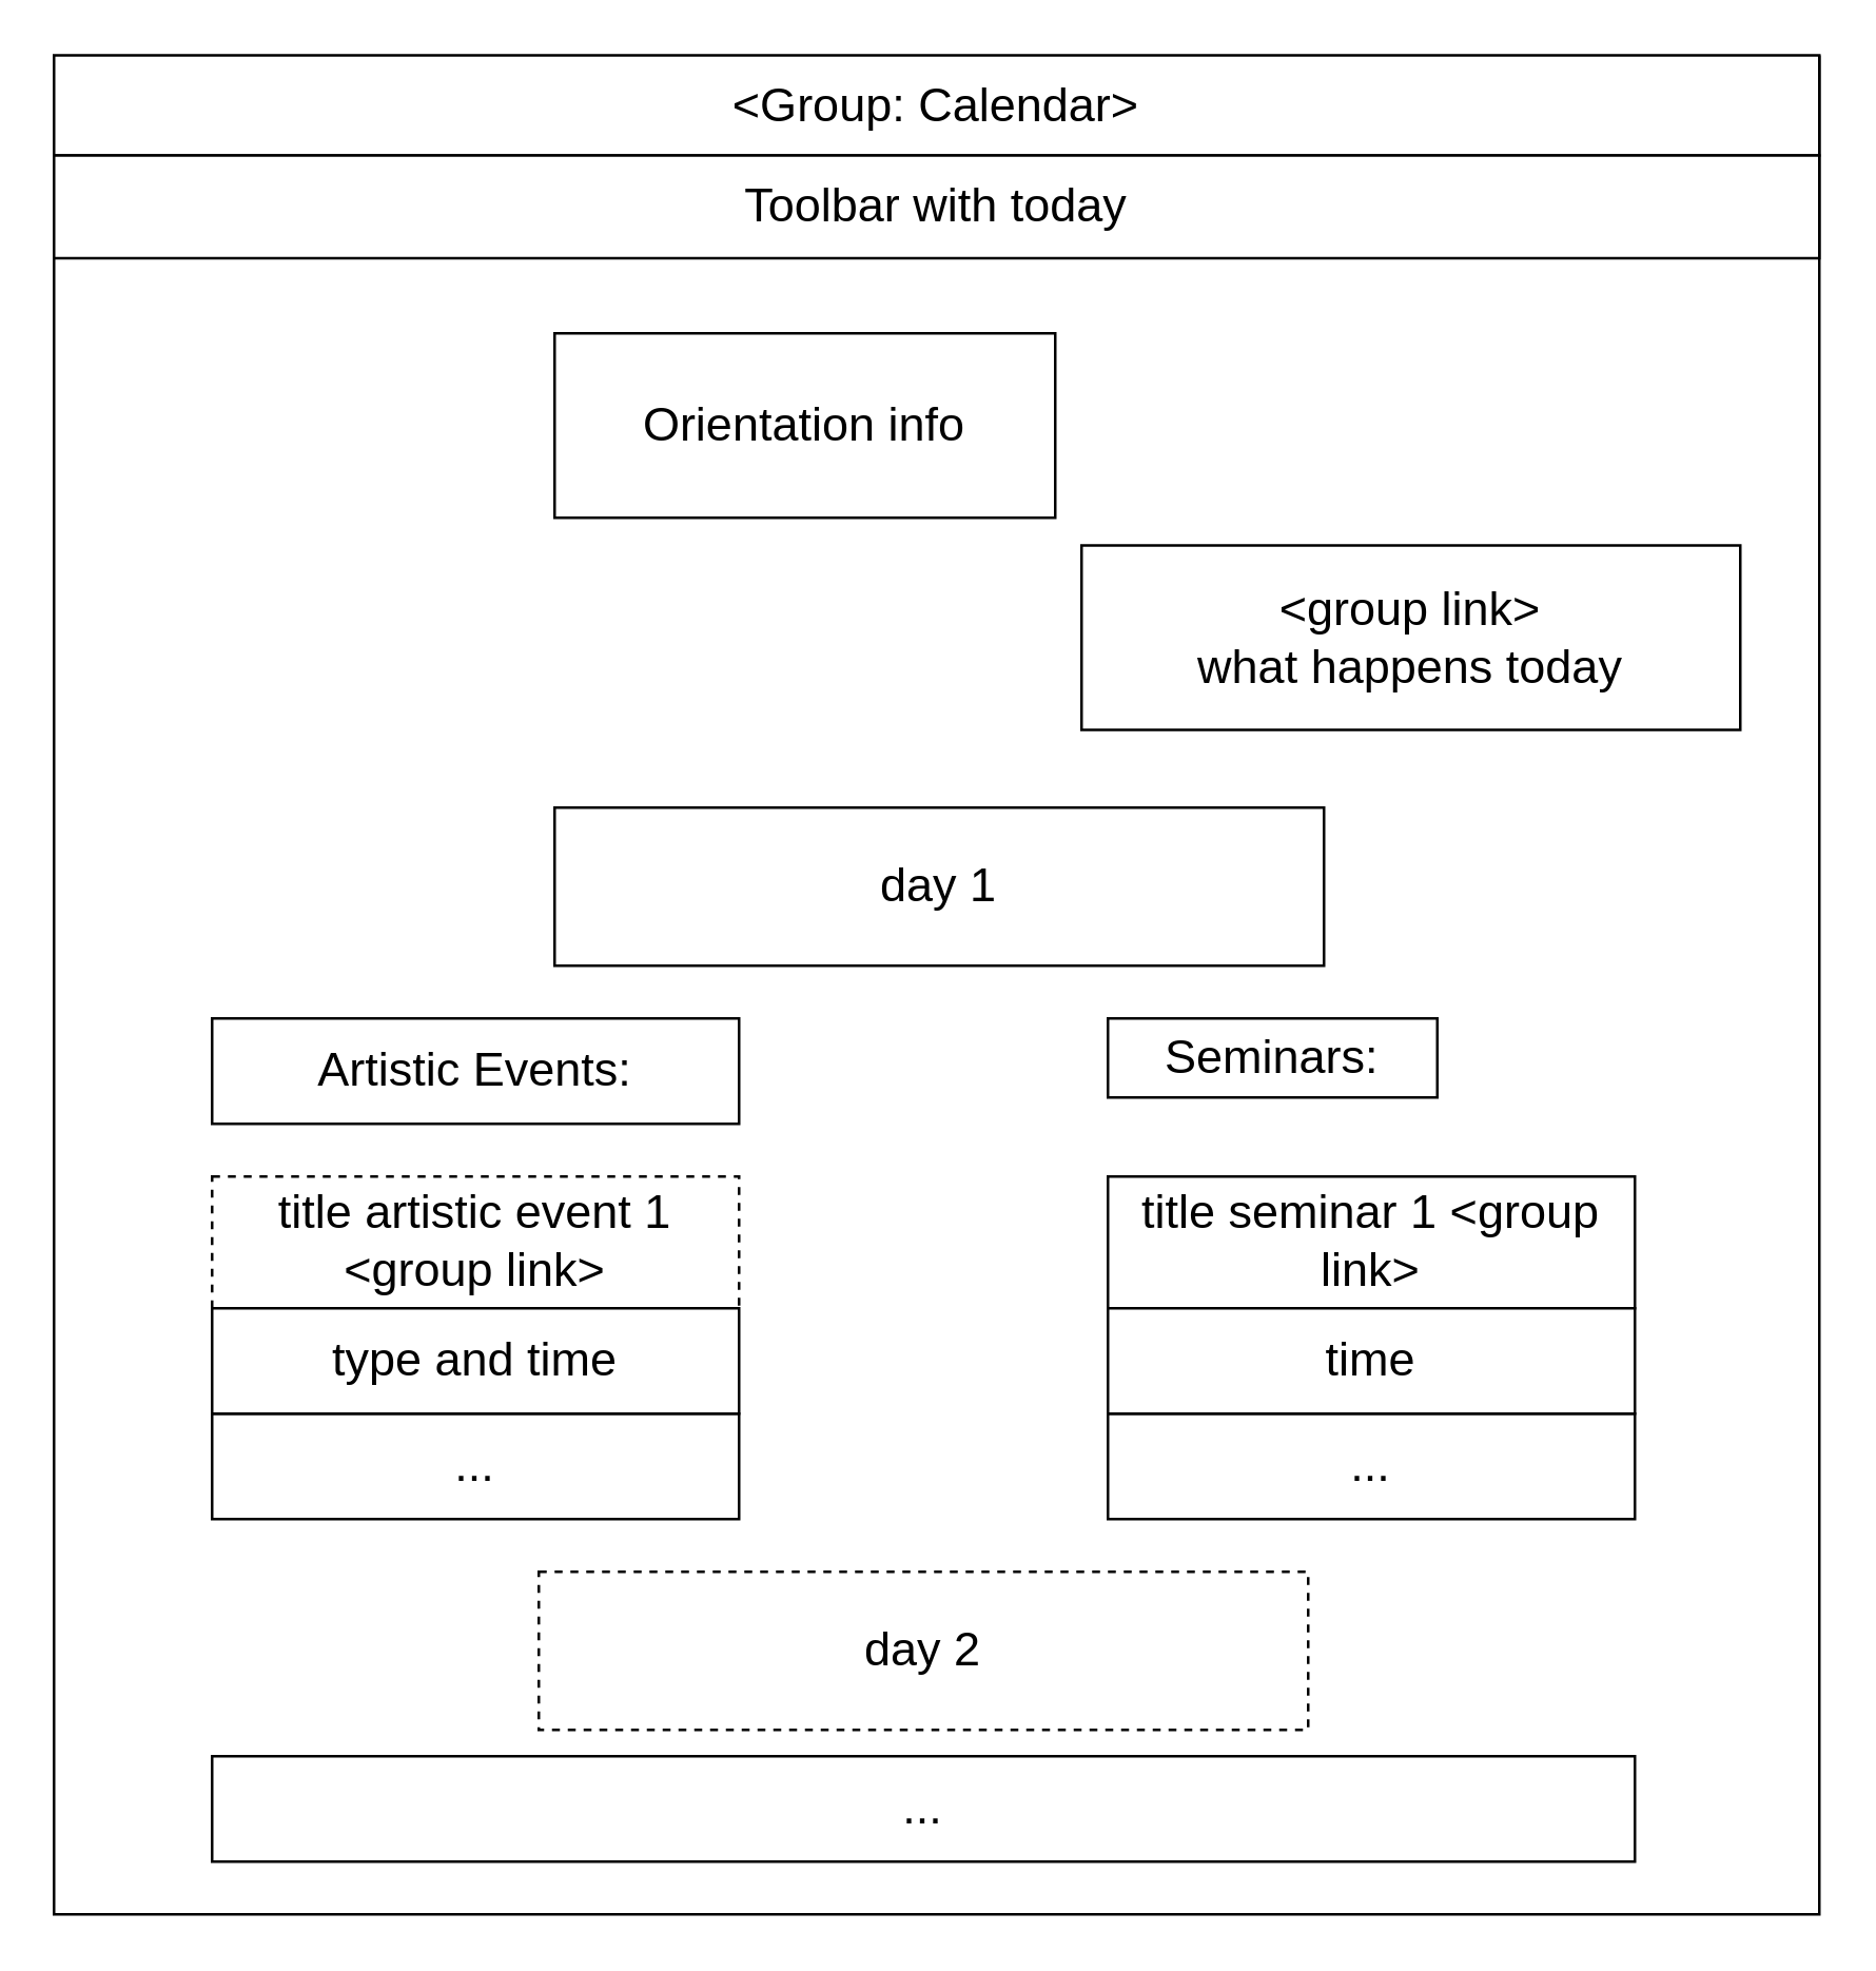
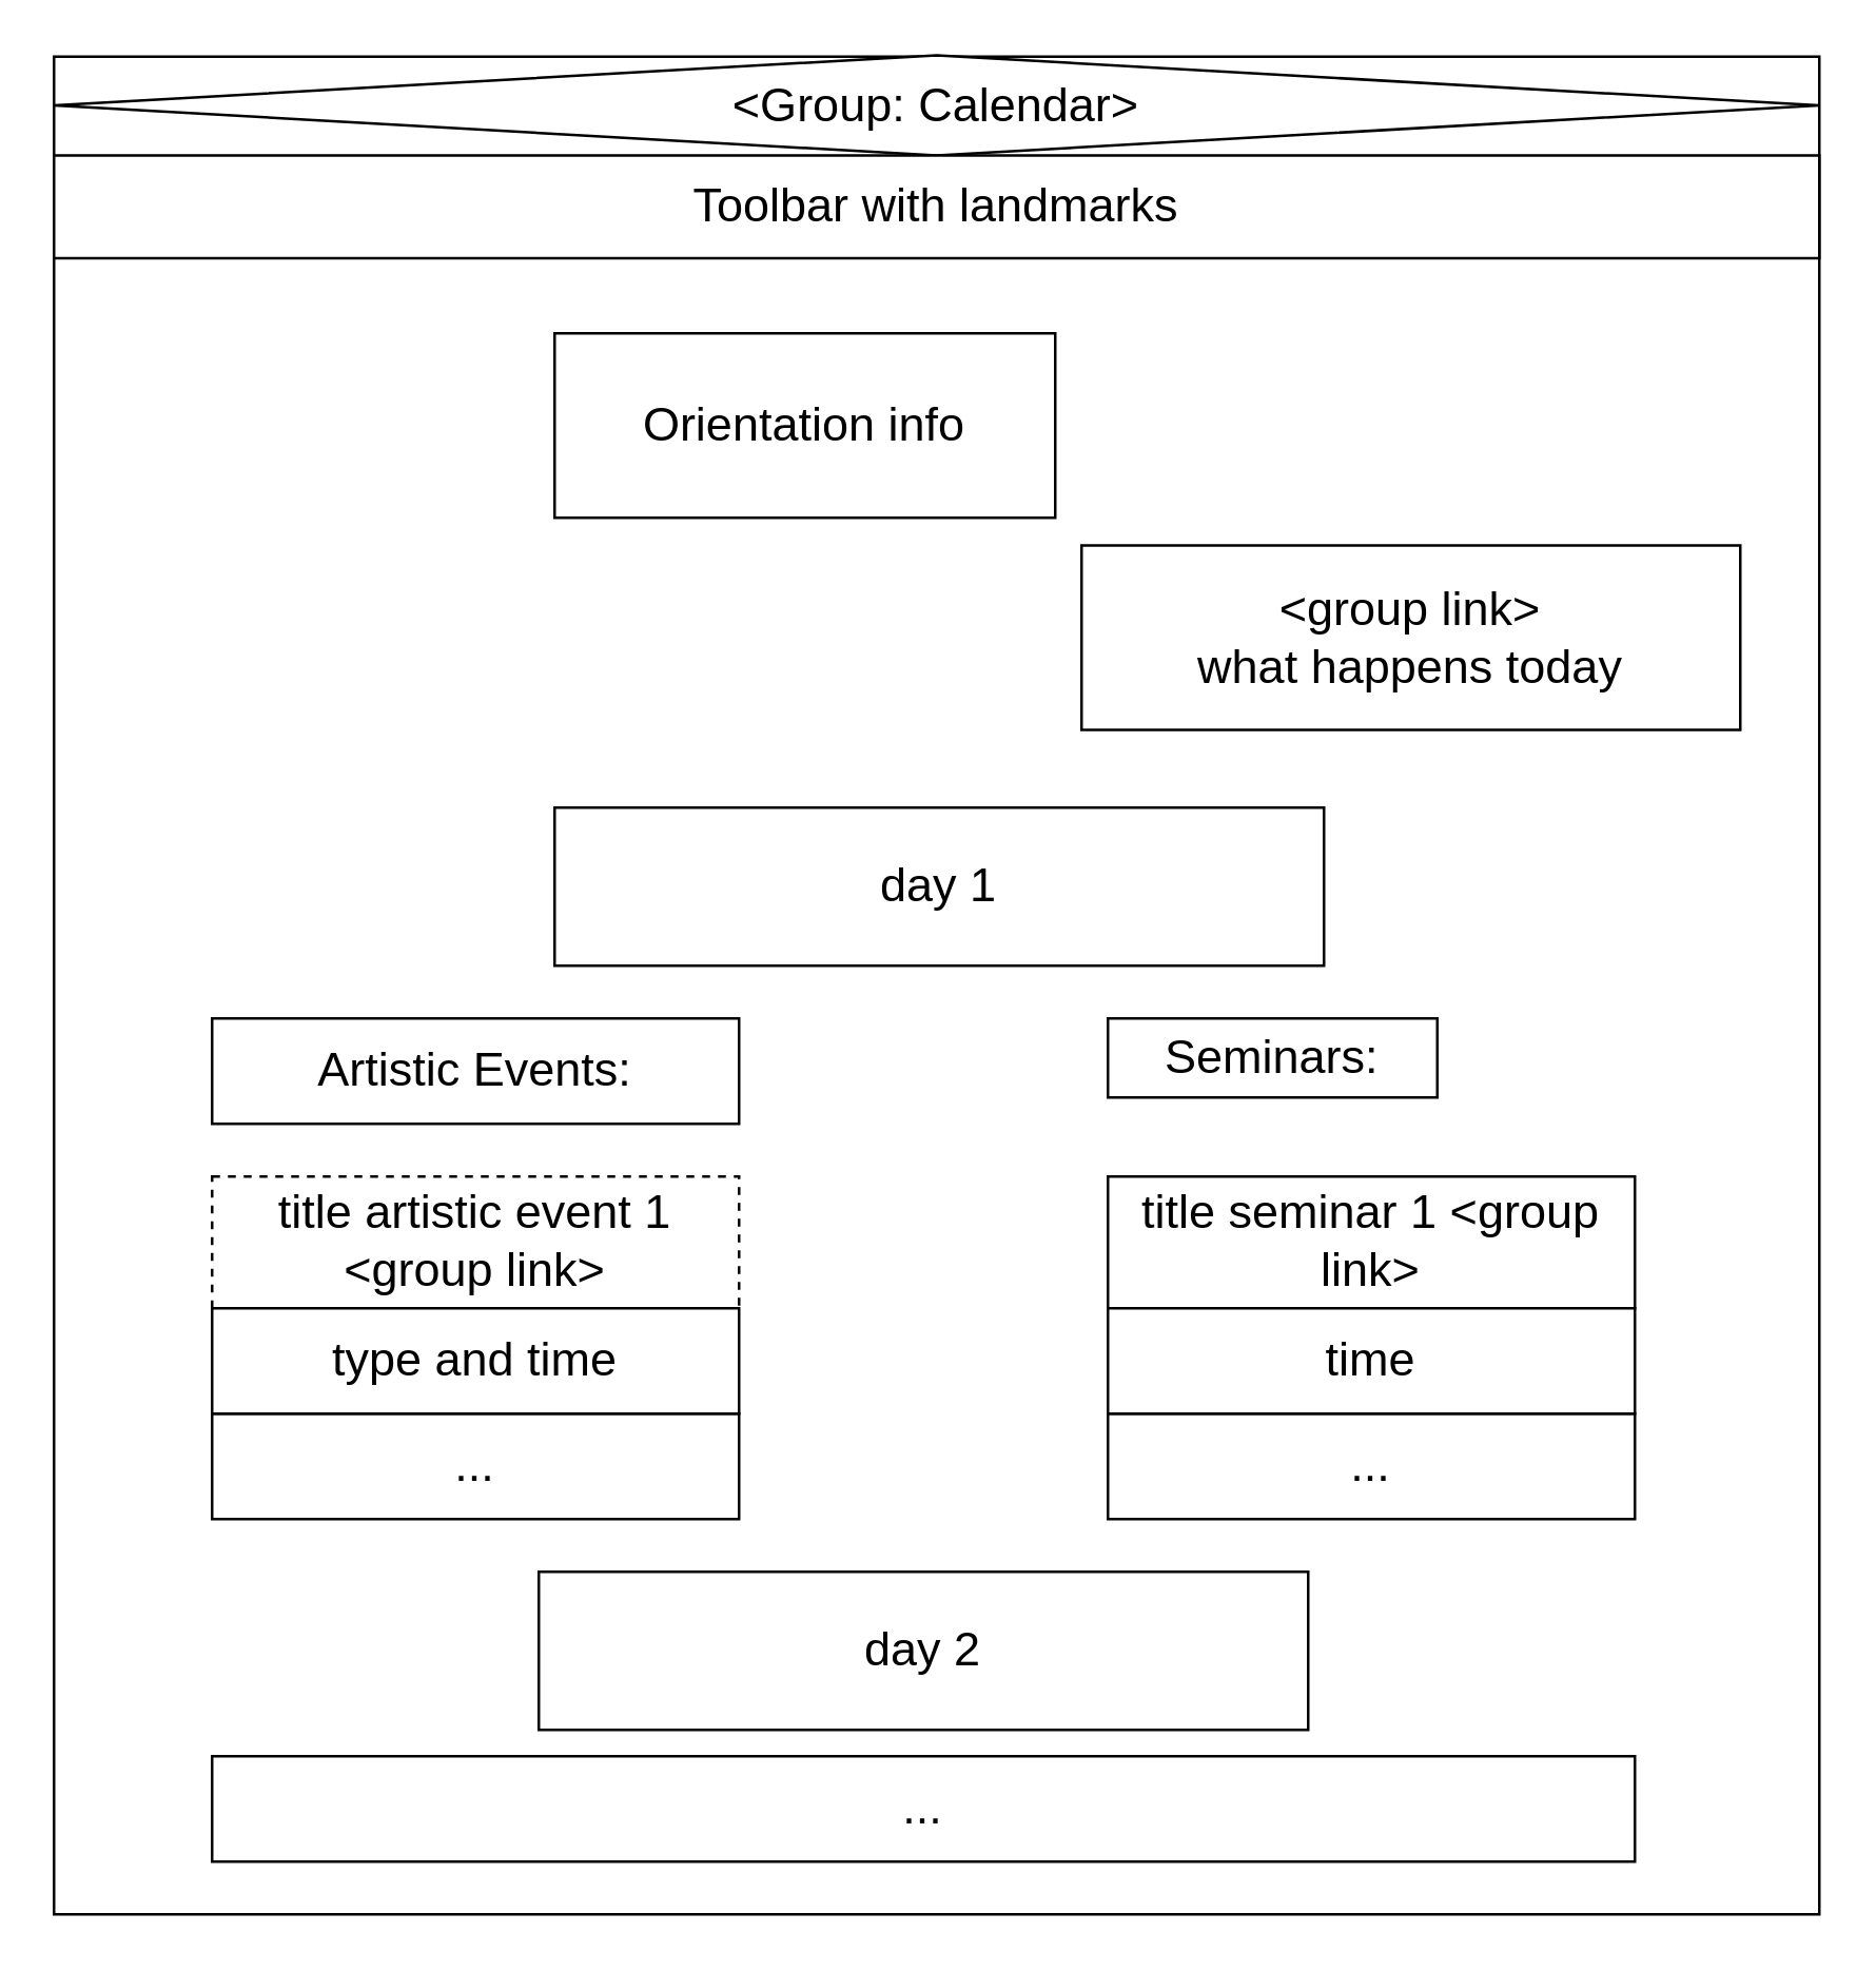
- <mxCell id="3" value="&lt;div style=&quot;text-align: left ; font-size: 18px&quot;&gt;&lt;/div&gt;&lt;span style=&quot;text-align: left&quot;&gt;&amp;lt;Group&lt;/span&gt;&lt;span style=&quot;text-align: left&quot;&gt;: Calendar&amp;gt;&lt;/span&gt;&lt;span style=&quot;text-align: left&quot;&gt;&lt;br&gt;&lt;/span&gt;" style="rounded=0;whiteSpace=wrap;html=1;fontSize=18;" parent="1" vertex="1"><mxGeometry x="20" y="20.5" width="670" height="38" as="geometry" /></mxCell>
+ <mxCell id="3" value="&lt;div style=&quot;text-align: left ; font-size: 18px&quot;&gt;&lt;/div&gt;&lt;span style=&quot;text-align: left&quot;&gt;&amp;lt;Group&lt;/span&gt;&lt;span style=&quot;text-align: left&quot;&gt;: Calendar&amp;gt;&lt;/span&gt;&lt;span style=&quot;text-align: left&quot;&gt;&lt;br&gt;&lt;/span&gt;" style="rhombus;whiteSpace=wrap;html=1;fontSize=18;" parent="1" vertex="1"><mxGeometry x="20" y="20.5" width="670" height="38" as="geometry" /></mxCell>
- <mxCell id="4" value="Toolbar with today" style="rounded=0;whiteSpace=wrap;html=1;fontSize=18;" parent="1" vertex="1"><mxGeometry x="20" y="58.5" width="670" height="39" as="geometry" /></mxCell>
+ <mxCell id="4" value="Toolbar with landmarks" style="rounded=0;whiteSpace=wrap;html=1;fontSize=18;" parent="1" vertex="1"><mxGeometry x="20" y="58.5" width="670" height="39" as="geometry" /></mxCell>
- <mxCell id="17" value="&lt;span style=&quot;font-size: 18px&quot;&gt;day 2&lt;/span&gt;" style="rounded=0;whiteSpace=wrap;html=1;dashed=1;" vertex="1" parent="1"><mxGeometry x="204" y="596" width="292" height="60" as="geometry" /></mxCell>
+ <mxCell id="17" value="&lt;span style=&quot;font-size: 18px&quot;&gt;day 2&lt;/span&gt;" style="rounded=0;whiteSpace=wrap;html=1;" vertex="1" parent="1"><mxGeometry x="204" y="596" width="292" height="60" as="geometry" /></mxCell>
